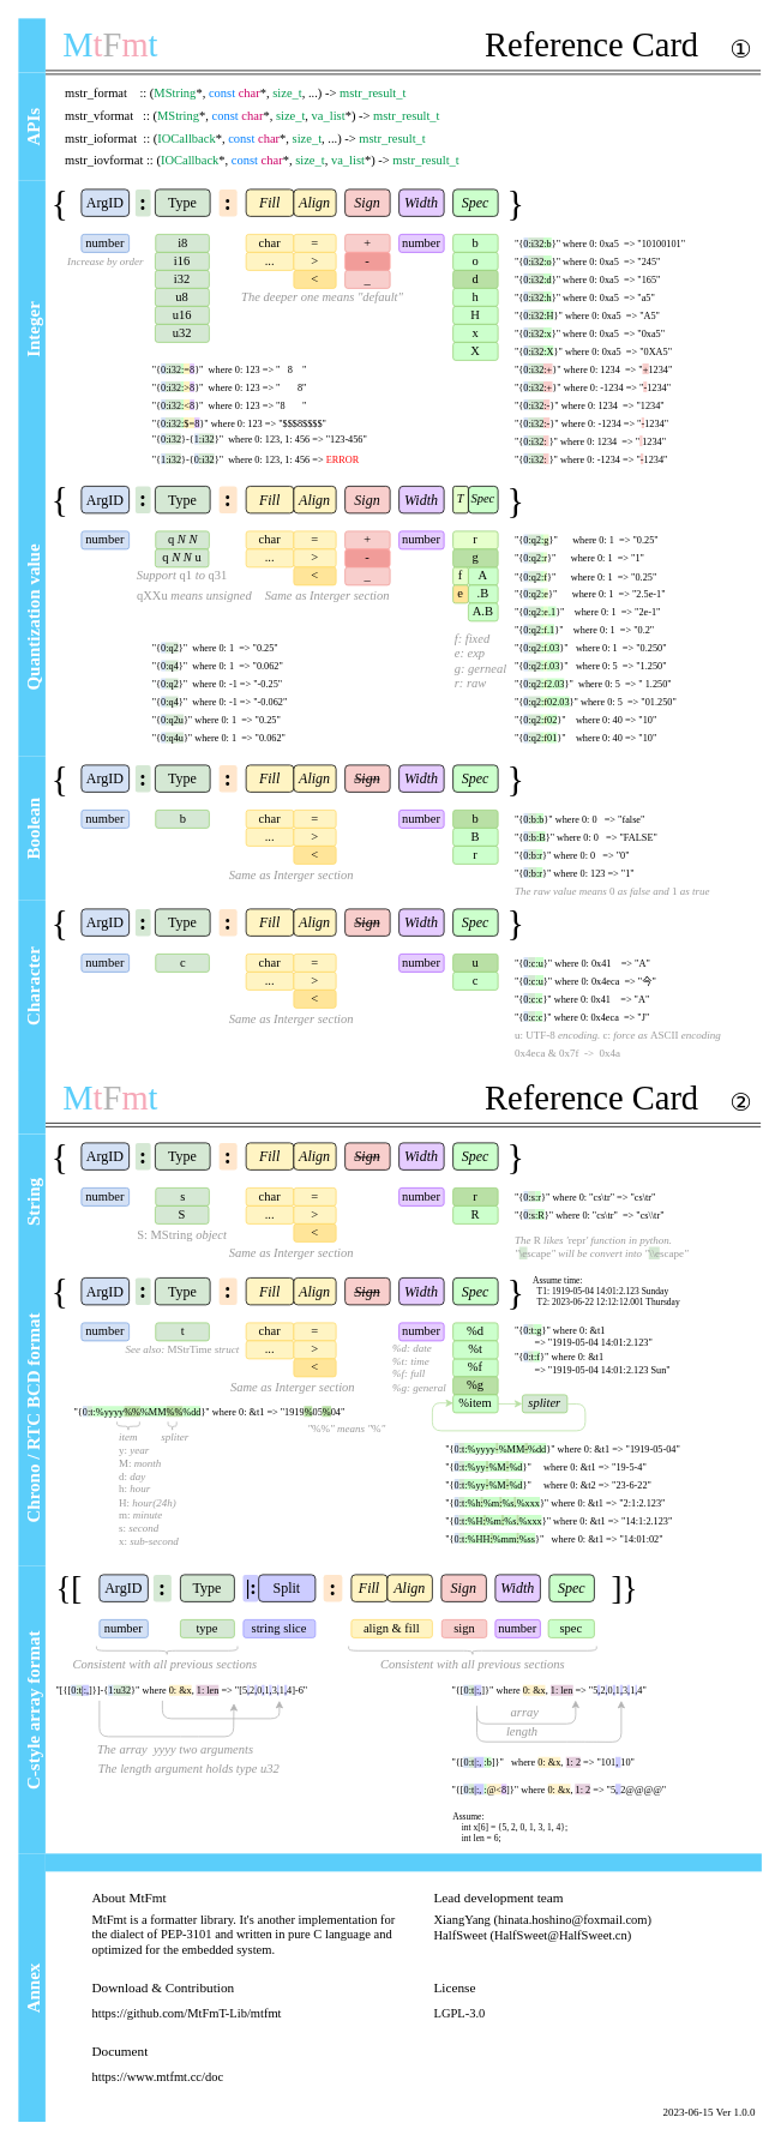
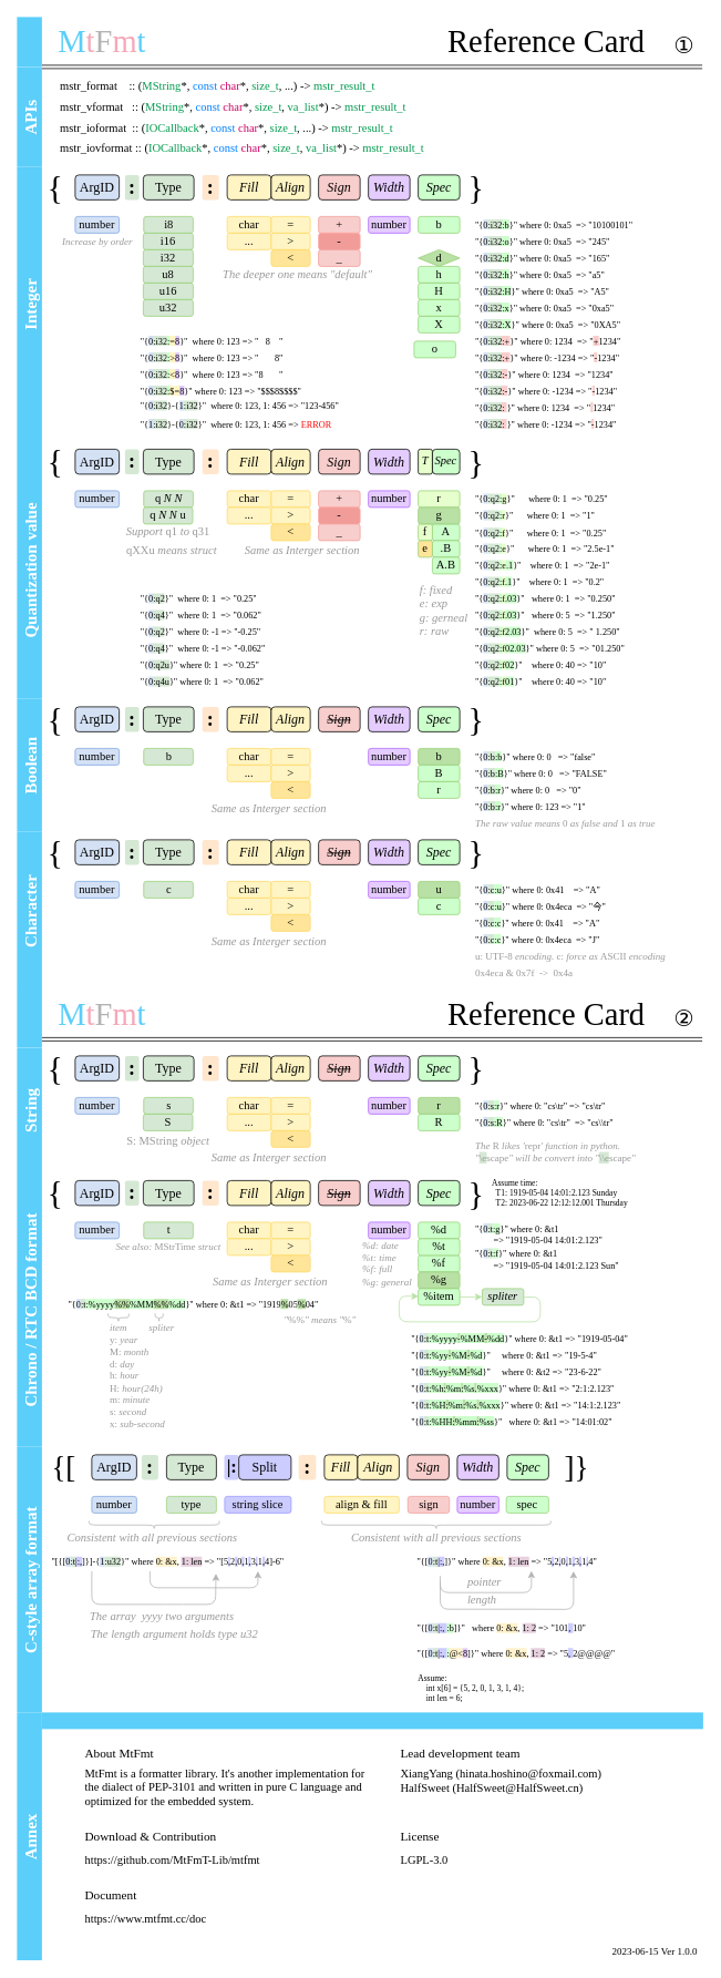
- <mxCell id="39" value="o" style="rounded=1;whiteSpace=wrap;html=1;fontFamily=Times New Roman;fontSize=14;fillColor=#CCFFCC;fontStyle=0;strokeColor=#97D077;" parent="10" vertex="1"><mxGeometry x="483" y="80" width="50" height="20" as="geometry" /></mxCell>
+ <mxCell id="39" value="o" style="rounded=1;whiteSpace=wrap;html=1;fontFamily=Times New Roman;fontSize=14;fillColor=#CCFFCC;fontStyle=0;strokeColor=#97D077;" parent="10" vertex="1"><mxGeometry x="478" y="210" width="50" height="20" as="geometry" /></mxCell>
- <mxCell id="40" value="d" style="rounded=1;whiteSpace=wrap;html=1;fontFamily=Times New Roman;fontSize=14;fillColor=#B9E0A5;fontStyle=0;strokeColor=#97D077;" parent="10" vertex="1"><mxGeometry x="483" y="100" width="50" height="20" as="geometry" /></mxCell>
+ <mxCell id="40" value="d" style="rhombus;whiteSpace=wrap;html=1;fontFamily=Times New Roman;fontSize=14;fillColor=#B9E0A5;fontStyle=0;strokeColor=#97D077;" parent="10" vertex="1"><mxGeometry x="483" y="100" width="50" height="20" as="geometry" /></mxCell>
- <mxCell id="115" value="&lt;div style=&quot;&quot;&gt;&lt;font color=&quot;#999999&quot;&gt;&lt;span style=&quot;font-size: 14px;&quot;&gt;qXXu&lt;i&gt; means unsigned&lt;/i&gt;&lt;/span&gt;&lt;/font&gt;&lt;/div&gt;" style="text;html=1;strokeColor=none;fillColor=none;align=left;verticalAlign=middle;whiteSpace=wrap;rounded=0;labelBackgroundColor=none;fontFamily=Times New Roman;fontSize=11;fontColor=#000000;" parent="67" vertex="1"><mxGeometry x="130" y="120" width="140" height="25" as="geometry" /></mxCell>
+ <mxCell id="115" value="&lt;div style=&quot;&quot;&gt;&lt;font color=&quot;#999999&quot;&gt;&lt;span style=&quot;font-size: 14px;&quot;&gt;qXXu&lt;i&gt; means struct&lt;/i&gt;&lt;/span&gt;&lt;/font&gt;&lt;/div&gt;" style="text;html=1;strokeColor=none;fillColor=none;align=left;verticalAlign=middle;whiteSpace=wrap;rounded=0;labelBackgroundColor=none;fontFamily=Times New Roman;fontSize=11;fontColor=#000000;" parent="67" vertex="1"><mxGeometry x="130" y="120" width="140" height="25" as="geometry" /></mxCell>
- <mxCell id="282" value="&lt;font color=&quot;#999999&quot;&gt;&lt;span style=&quot;font-size: 14px;&quot;&gt;&lt;i&gt;array&lt;/i&gt;&lt;/span&gt;&lt;/font&gt;" style="text;html=1;strokeColor=none;fillColor=none;align=center;verticalAlign=middle;whiteSpace=wrap;rounded=0;labelBackgroundColor=none;fontFamily=Times New Roman;fontSize=11;fontColor=#000000;" parent="254" vertex="1"><mxGeometry x="533" y="155.13" width="60" height="17.75" as="geometry" /></mxCell>
+ <mxCell id="282" value="&lt;font color=&quot;#999999&quot;&gt;&lt;span style=&quot;font-size: 14px;&quot;&gt;&lt;i&gt;pointer&lt;/i&gt;&lt;/span&gt;&lt;/font&gt;" style="text;html=1;strokeColor=none;fillColor=none;align=center;verticalAlign=middle;whiteSpace=wrap;rounded=0;labelBackgroundColor=none;fontFamily=Times New Roman;fontSize=11;fontColor=#000000;" parent="254" vertex="1"><mxGeometry x="533" y="155.13" width="60" height="17.75" as="geometry" /></mxCell>
